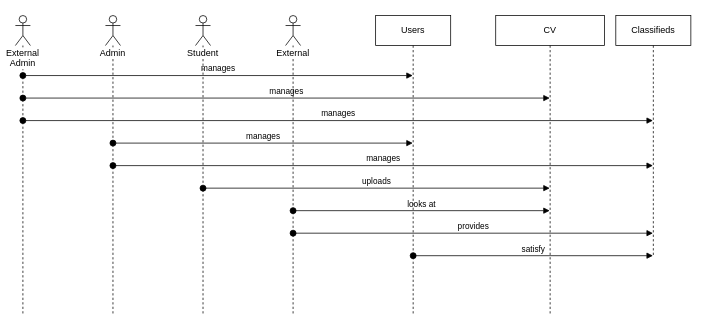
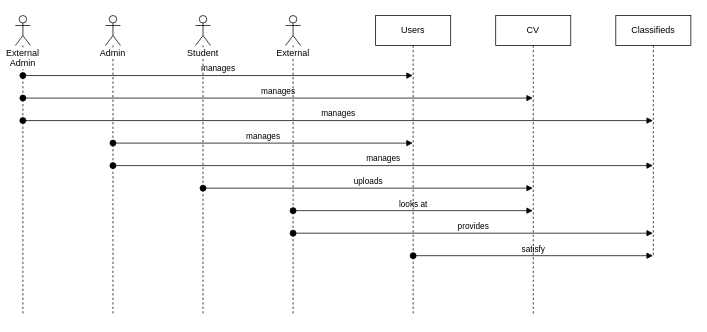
- <mxCell id="16" value="CV" style="shape=umlLifeline;perimeter=lifelinePerimeter;whiteSpace=wrap;html=1;container=1;collapsible=0;recursiveResize=0;outlineConnect=0;" vertex="1" parent="1"><mxGeometry x="660" y="20" width="145" height="400" as="geometry" /></mxCell>
+ <mxCell id="16" value="CV" style="shape=umlLifeline;perimeter=lifelinePerimeter;whiteSpace=wrap;html=1;container=1;collapsible=0;recursiveResize=0;outlineConnect=0;" vertex="1" parent="1"><mxGeometry x="660" y="20" width="100" height="400" as="geometry" /></mxCell>
